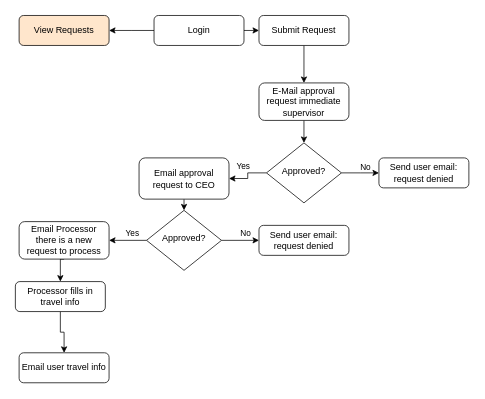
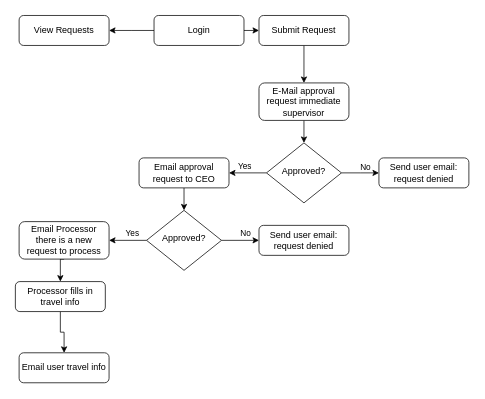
- <mxCell id="5" value="View Requests" style="rounded=1;whiteSpace=wrap;html=1;fillColor=#ffe6cc;" parent="1" vertex="1"><mxGeometry x="25" y="20" width="120" height="40" as="geometry" /></mxCell>
+ <mxCell id="5" value="View Requests" style="rounded=1;whiteSpace=wrap;html=1;" parent="1" vertex="1"><mxGeometry x="25" y="20" width="120" height="40" as="geometry" /></mxCell>
- <mxCell id="22" value="Email approval request to CEO" style="rounded=1;whiteSpace=wrap;html=1;" parent="1" vertex="1"><mxGeometry x="185" y="210" width="120" height="55" as="geometry" /></mxCell>
+ <mxCell id="22" value="Email approval request to CEO" style="rounded=1;whiteSpace=wrap;html=1;" parent="1" vertex="1"><mxGeometry x="185" y="210" width="120" height="40" as="geometry" /></mxCell>
